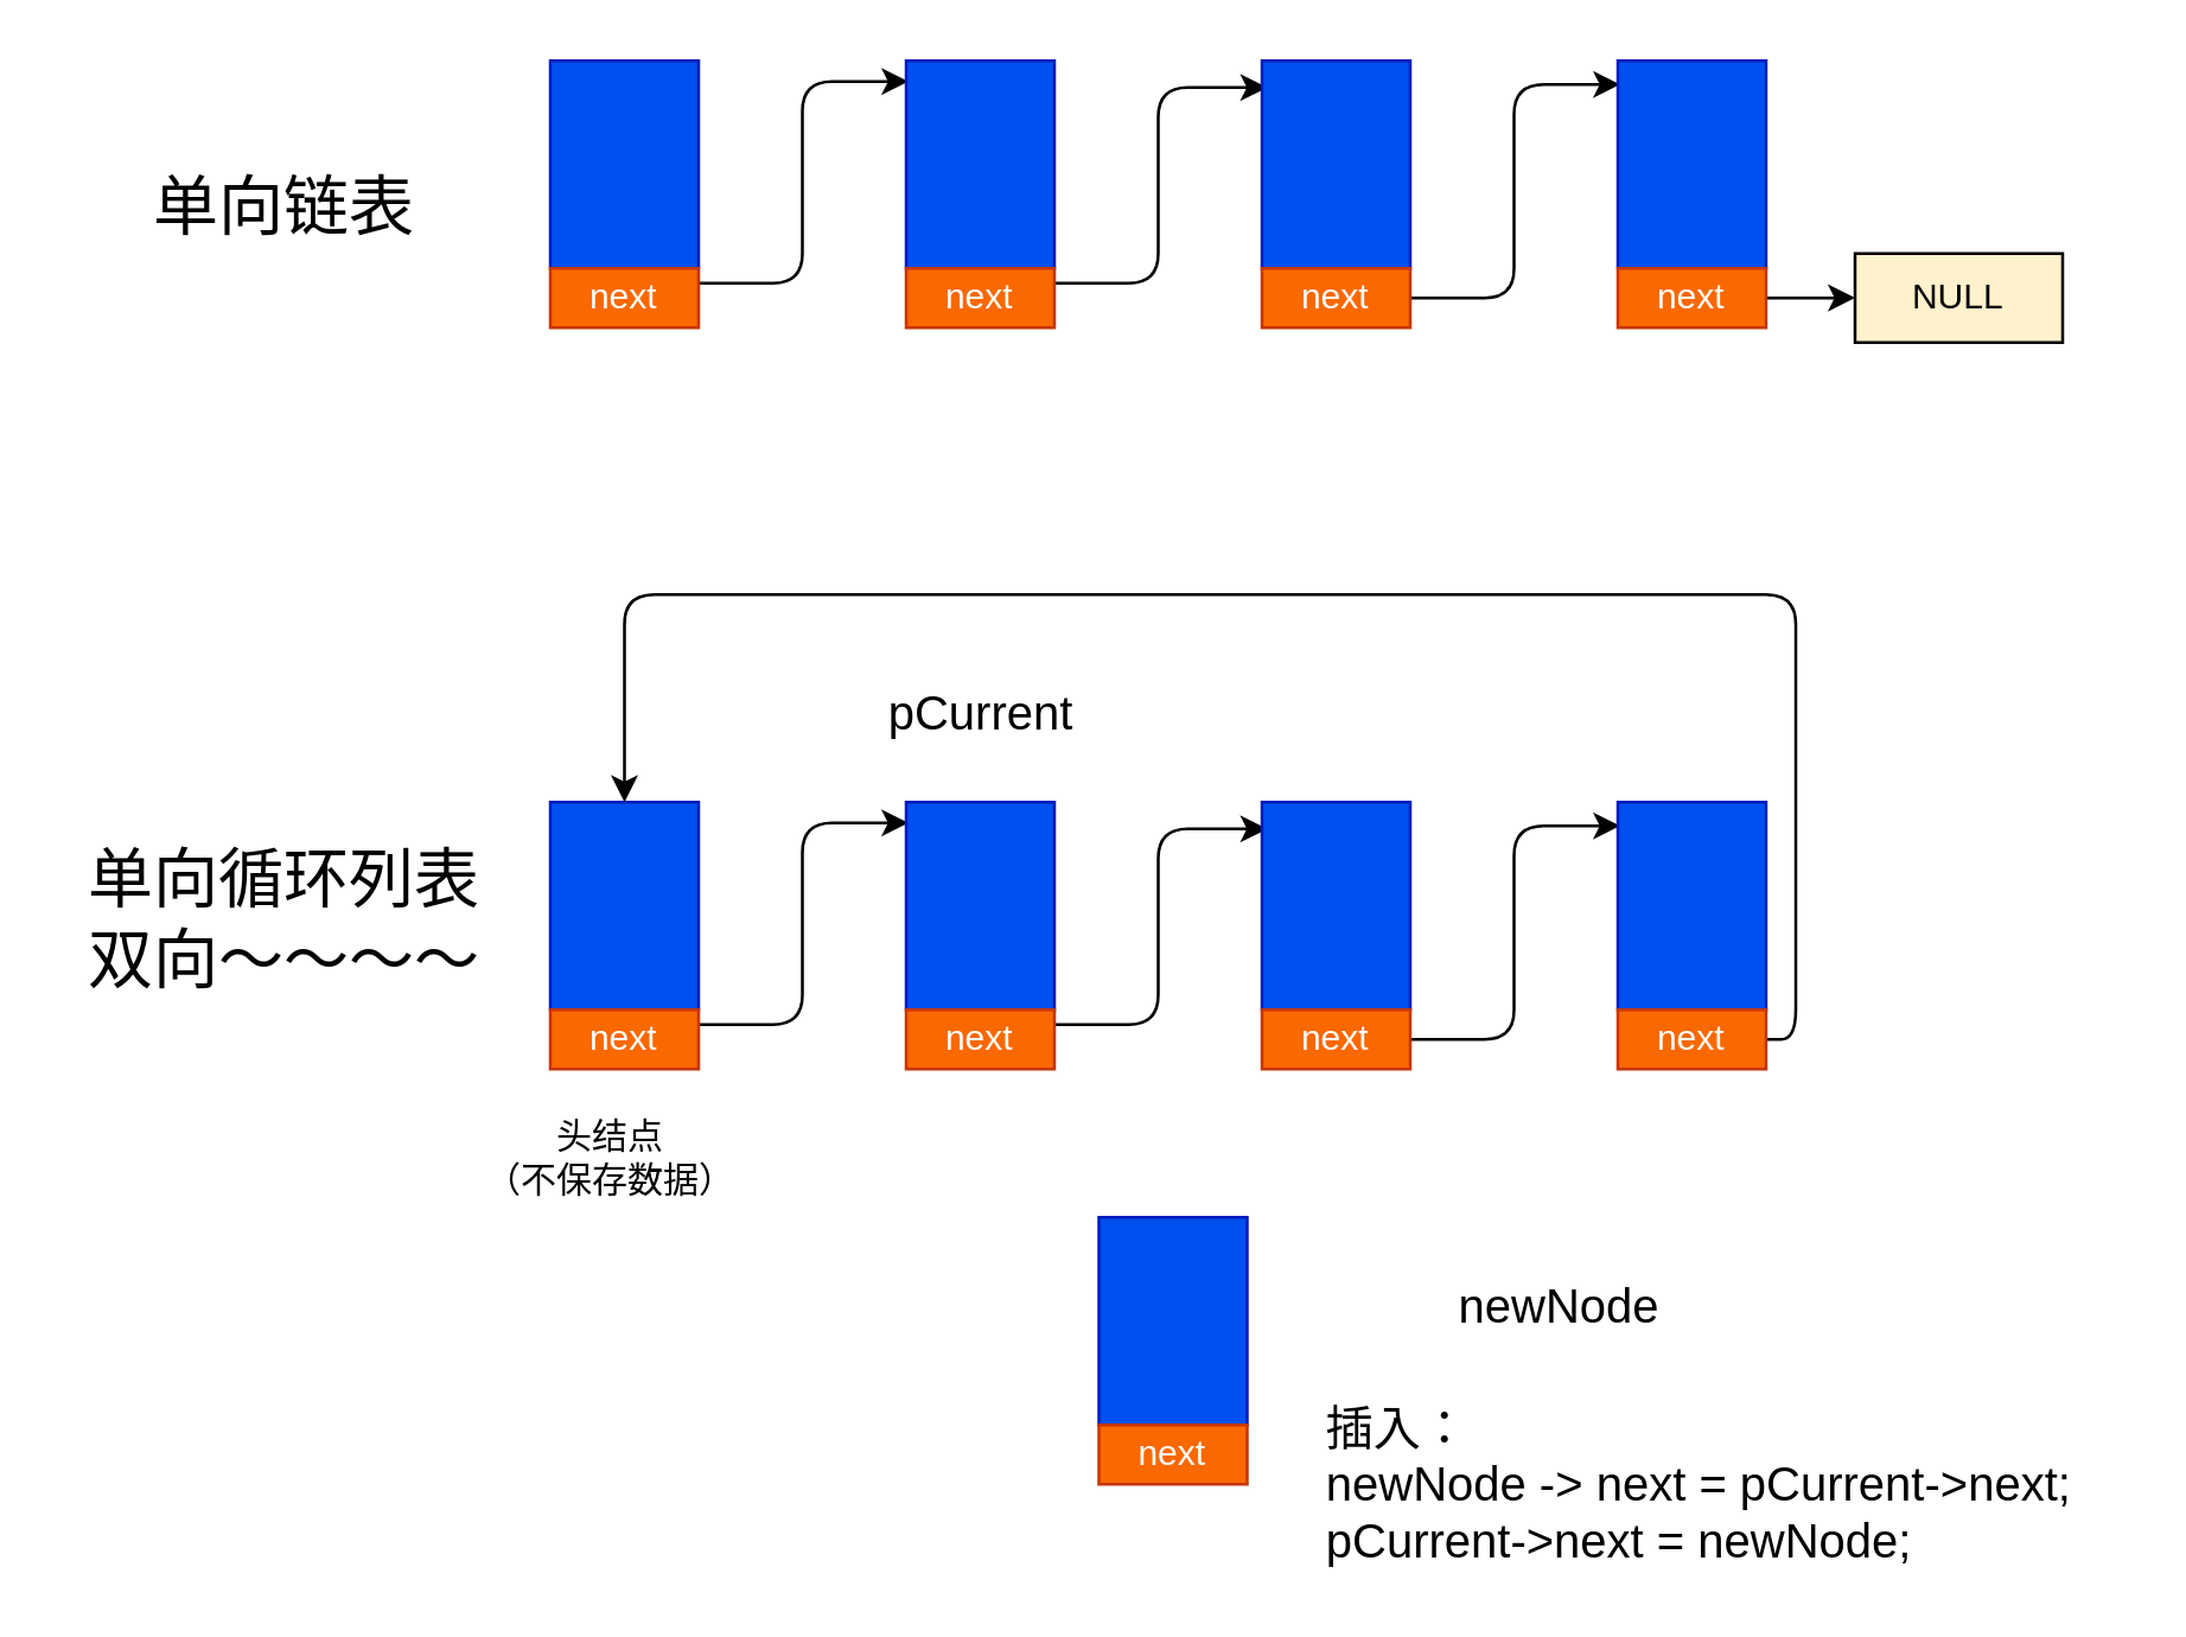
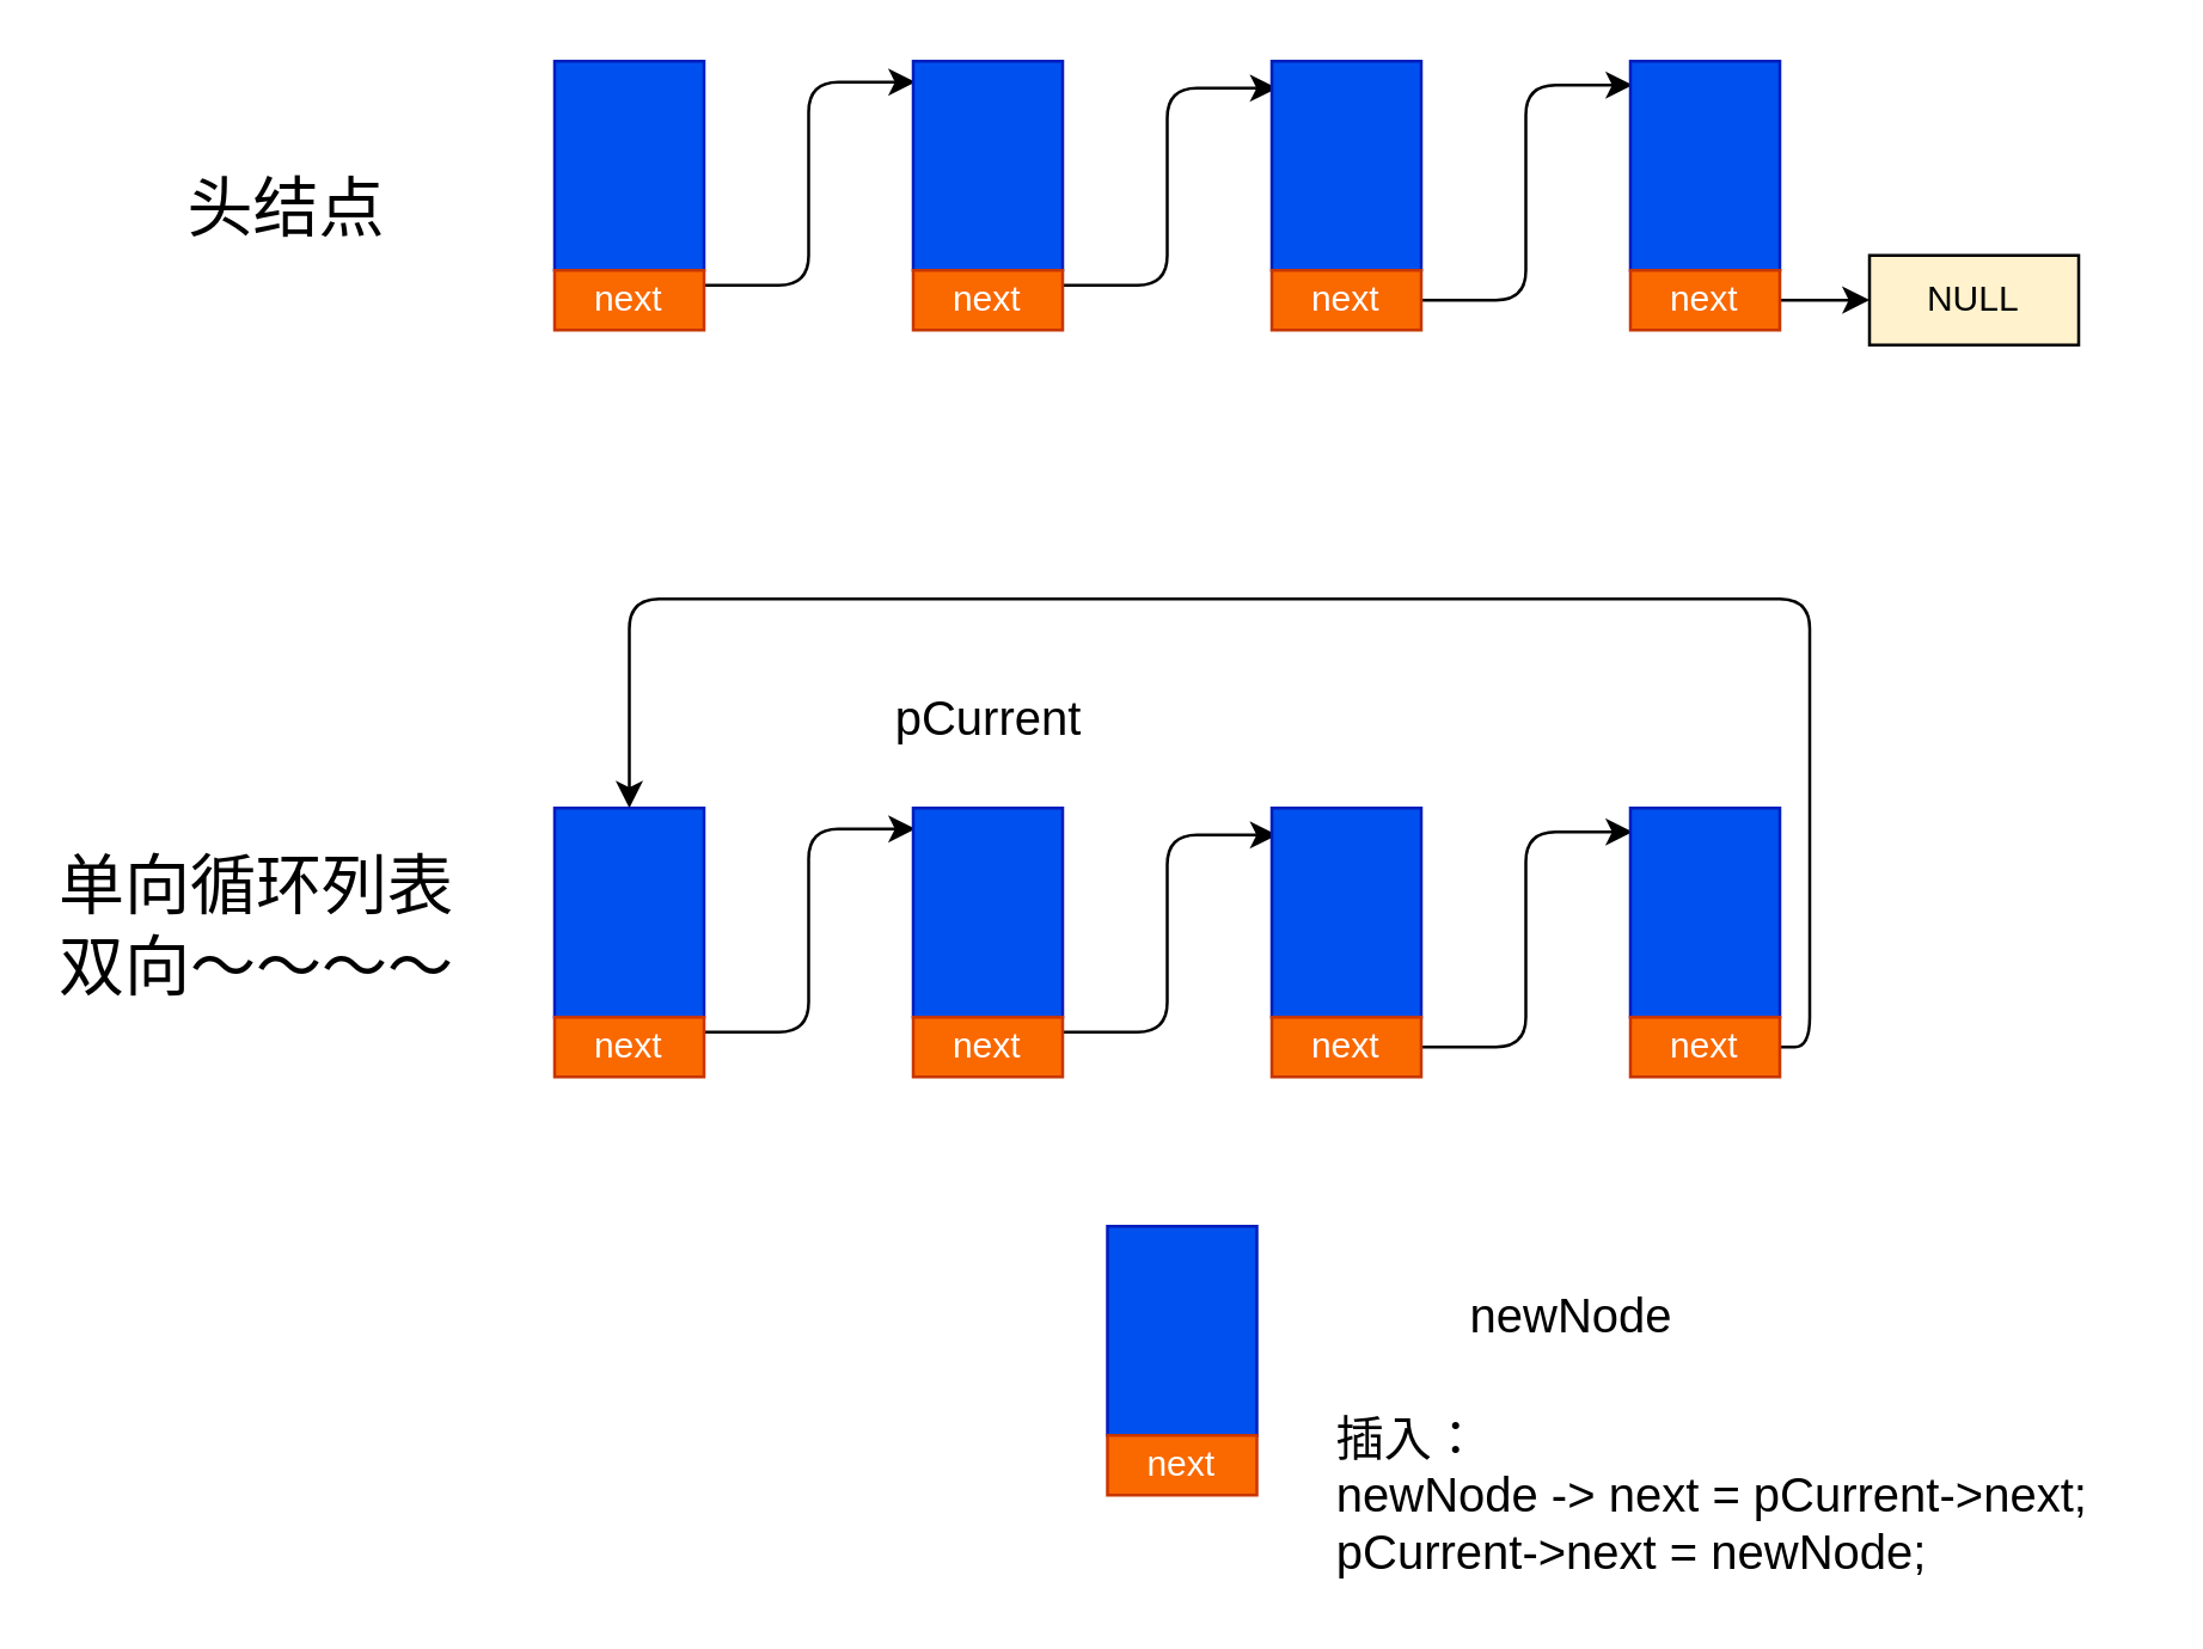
- <mxCell id="29" value="单向链表" style="text;html=1;align=center;verticalAlign=middle;resizable=0;points=[];autosize=1;strokeColor=none;fillColor=none;fontSize=22;" vertex="1" parent="1"><mxGeometry x="45" y="55" width="100" height="30" as="geometry" /></mxCell>
+ <mxCell id="29" value="头结点" style="text;html=1;align=center;verticalAlign=middle;resizable=0;points=[];autosize=1;strokeColor=none;fillColor=none;fontSize=22;" vertex="1" parent="1"><mxGeometry x="45" y="55" width="100" height="30" as="geometry" /></mxCell>
- <mxCell id="2" value="单向循环列表&lt;br style=&quot;font-size: 22px;&quot;&gt;双向～～～～" style="text;html=1;align=center;verticalAlign=middle;resizable=0;points=[];autosize=1;strokeColor=none;fillColor=none;fontSize=22;" parent="1" vertex="1"><mxGeometry x="20" y="280" width="150" height="60" as="geometry" /></mxCell>
+ <mxCell id="2" value="单向循环列表&lt;br style=&quot;font-size: 22px;&quot;&gt;双向～～～～" style="text;html=1;align=center;verticalAlign=middle;resizable=0;points=[];autosize=1;strokeColor=none;fillColor=none;fontSize=22;" parent="1" vertex="1"><mxGeometry x="10" y="280" width="150" height="60" as="geometry" /></mxCell>
- <mxCell id="15" value="头结点&lt;br&gt;（不保存数据）" style="text;html=1;align=center;verticalAlign=middle;resizable=0;points=[];autosize=1;strokeColor=none;fillColor=none;" vertex="1" parent="1"><mxGeometry x="155" y="375" width="100" height="30" as="geometry" /></mxCell>
